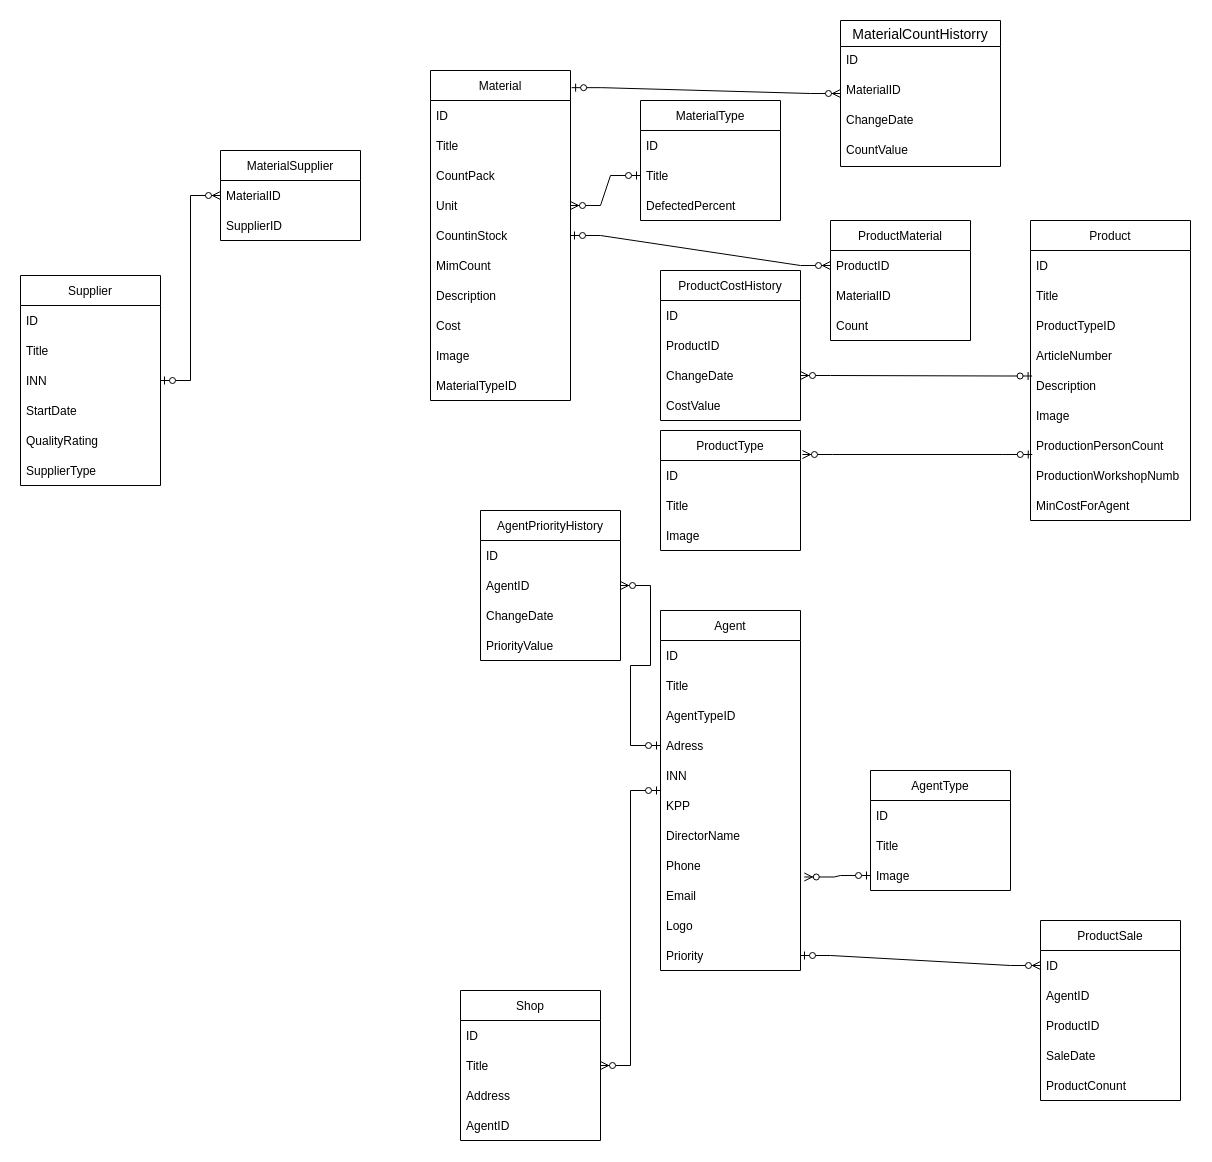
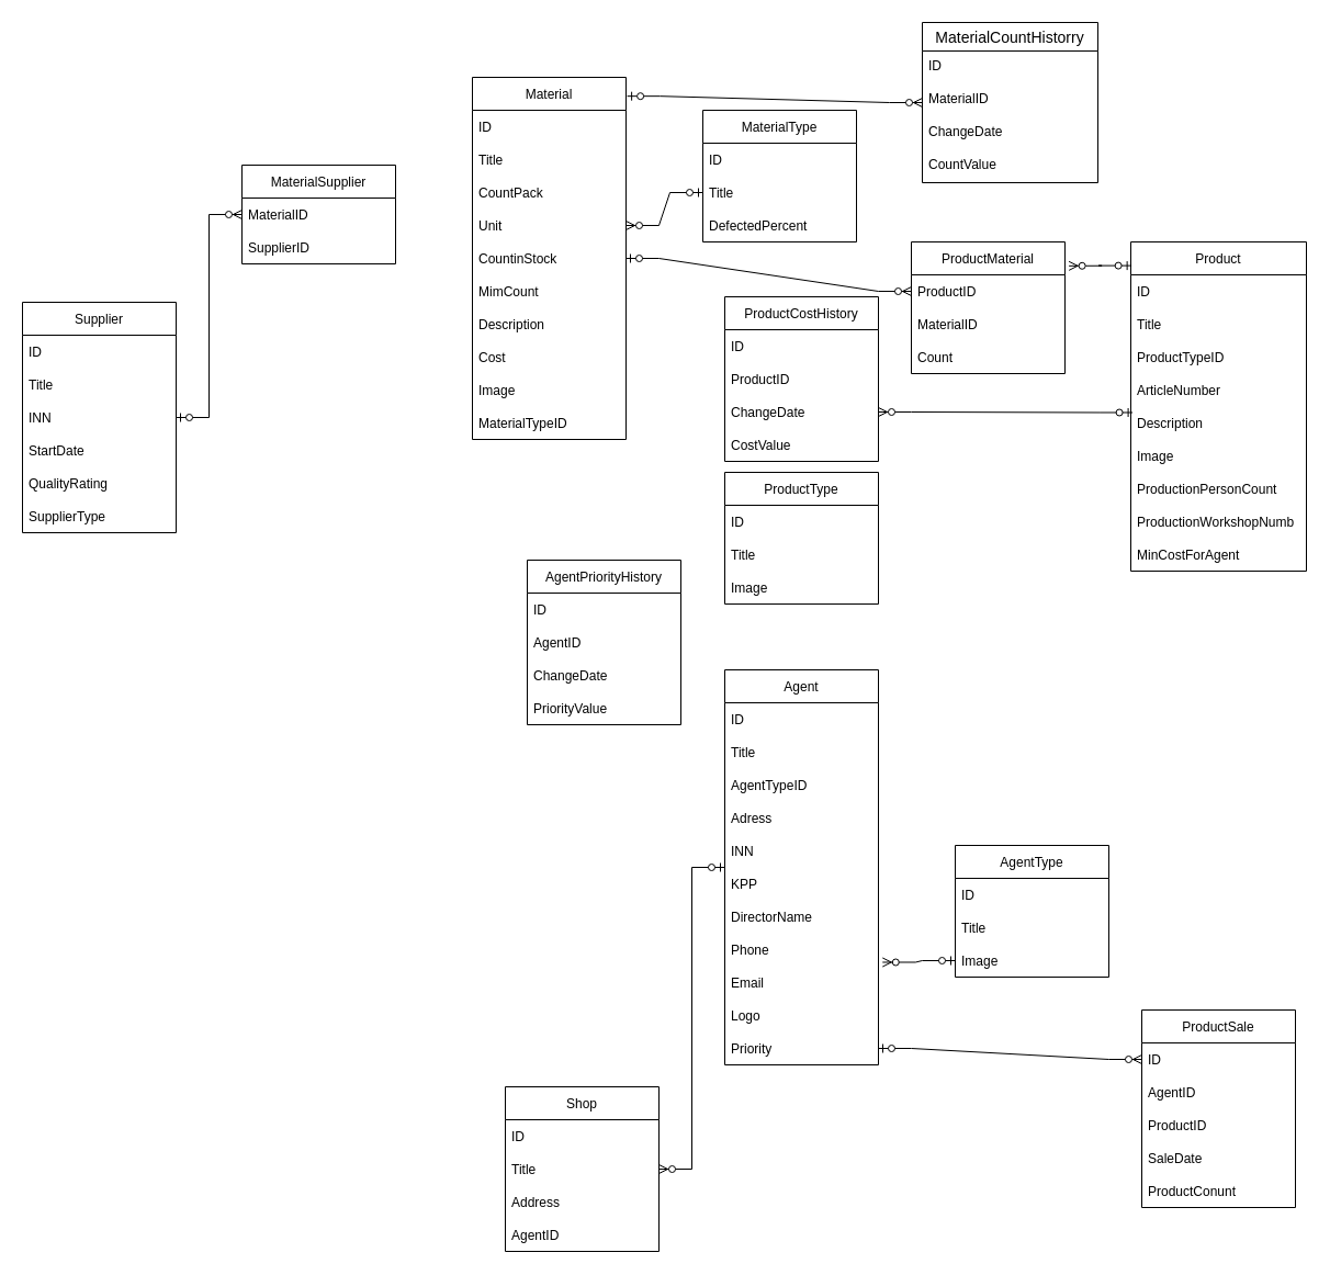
+ <mxCell id="12" value="" style="edgeStyle=entityRelationEdgeStyle;fontSize=12;html=1;endArrow=ERzeroToMany;startArrow=ERzeroToOne;rounded=0;entryX=1.026;entryY=0.182;entryDx=0;entryDy=0;entryPerimeter=0;exitX=0.004;exitY=0.072;exitDx=0;exitDy=0;exitPerimeter=0;" parent="1" source="2" target="13" edge="1"><mxGeometry width="100" height="100" relative="1" as="geometry"><mxPoint x="1169.5" y="259" as="sourcePoint" /><mxPoint x="998.5" y="180" as="targetPoint" /></mxGeometry></mxCell>
- <mxCell id="27" value="" style="edgeStyle=entityRelationEdgeStyle;fontSize=12;html=1;endArrow=ERzeroToMany;startArrow=ERzeroToOne;rounded=0;exitX=0.011;exitY=0.8;exitDx=0;exitDy=0;entryX=1.014;entryY=0.2;entryDx=0;entryDy=0;entryPerimeter=0;exitPerimeter=0;" parent="1" source="9" target="23" edge="1"><mxGeometry width="100" height="100" relative="1" as="geometry"><mxPoint x="961.6" y="340.2" as="sourcePoint" /><mxPoint x="750" y="340" as="targetPoint" /></mxGeometry></mxCell>
- <mxCell id="62" value="" style="edgeStyle=entityRelationEdgeStyle;fontSize=12;html=1;endArrow=ERzeroToMany;startArrow=ERzeroToOne;rounded=0;exitX=0;exitY=0.5;exitDx=0;exitDy=0;" parent="1" source="32" target="57" edge="1"><mxGeometry width="100" height="100" relative="1" as="geometry"><mxPoint x="546.22" y="750" as="sourcePoint" /><mxPoint x="480" y="751.49" as="targetPoint" /></mxGeometry></mxCell>
